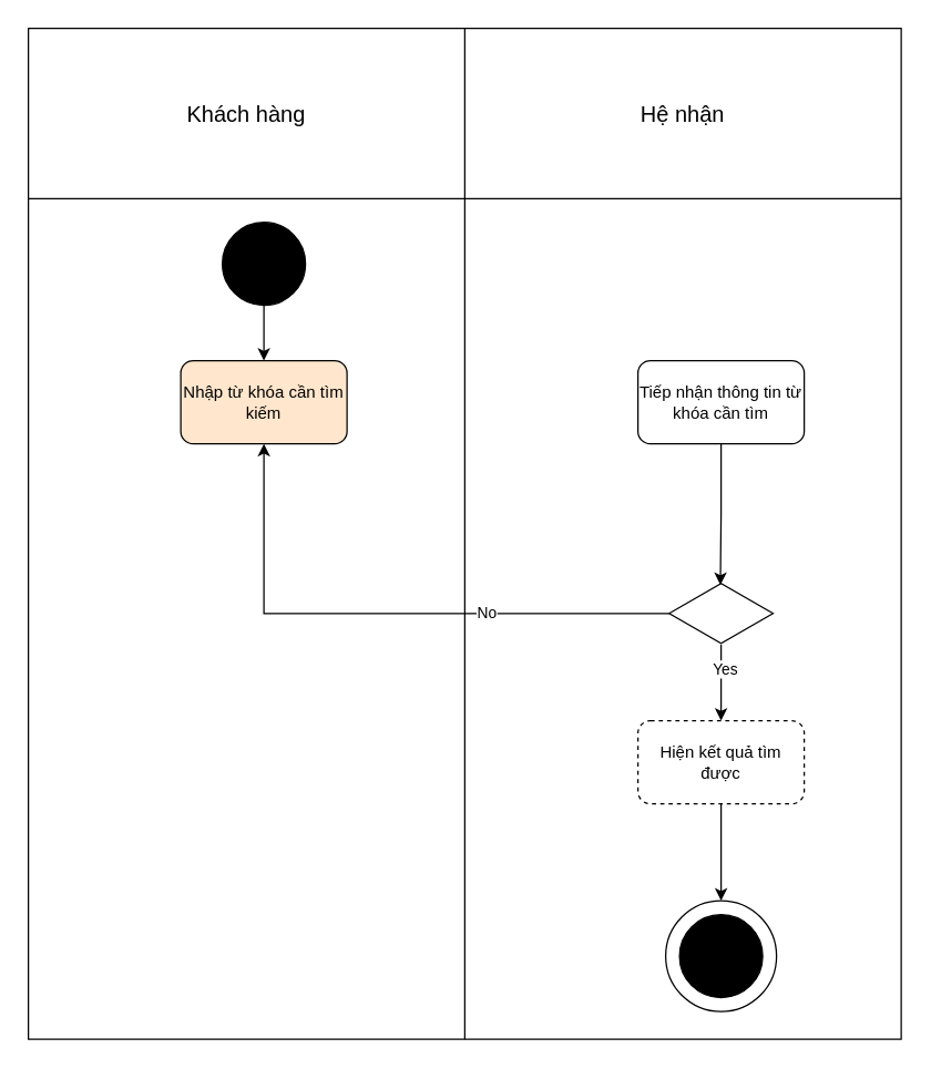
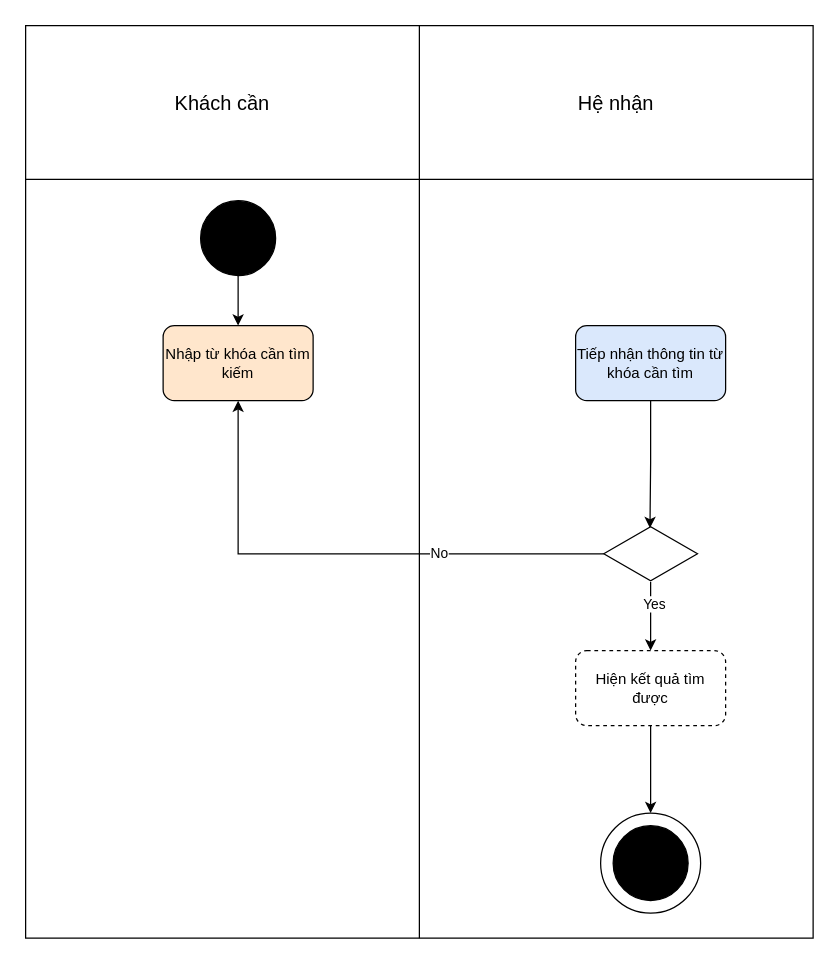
- <mxCell id="5" value="Khách hàng" style="shape=partialRectangle;html=1;whiteSpace=wrap;connectable=0;strokeColor=inherit;overflow=hidden;fillColor=none;top=0;left=0;bottom=0;right=0;pointerEvents=1;fontSize=16;" vertex="1" parent="4"><mxGeometry width="315" height="123" as="geometry"><mxRectangle width="315" height="123" as="alternateBounds" /></mxGeometry></mxCell>
+ <mxCell id="5" value="Khách cần" style="shape=partialRectangle;html=1;whiteSpace=wrap;connectable=0;strokeColor=inherit;overflow=hidden;fillColor=none;top=0;left=0;bottom=0;right=0;pointerEvents=1;fontSize=16;" vertex="1" parent="4"><mxGeometry width="315" height="123" as="geometry"><mxRectangle width="315" height="123" as="alternateBounds" /></mxGeometry></mxCell>
- <mxCell id="13" value="Tiếp nhận thông tin từ khóa cần tìm" style="rounded=1;whiteSpace=wrap;html=1;" vertex="1" parent="1"><mxGeometry x="460" y="260" width="120" height="60" as="geometry" /></mxCell>
+ <mxCell id="13" value="Tiếp nhận thông tin từ khóa cần tìm" style="rounded=1;whiteSpace=wrap;html=1;fillColor=#dae8fc;" vertex="1" parent="1"><mxGeometry x="460" y="260" width="120" height="60" as="geometry" /></mxCell>
